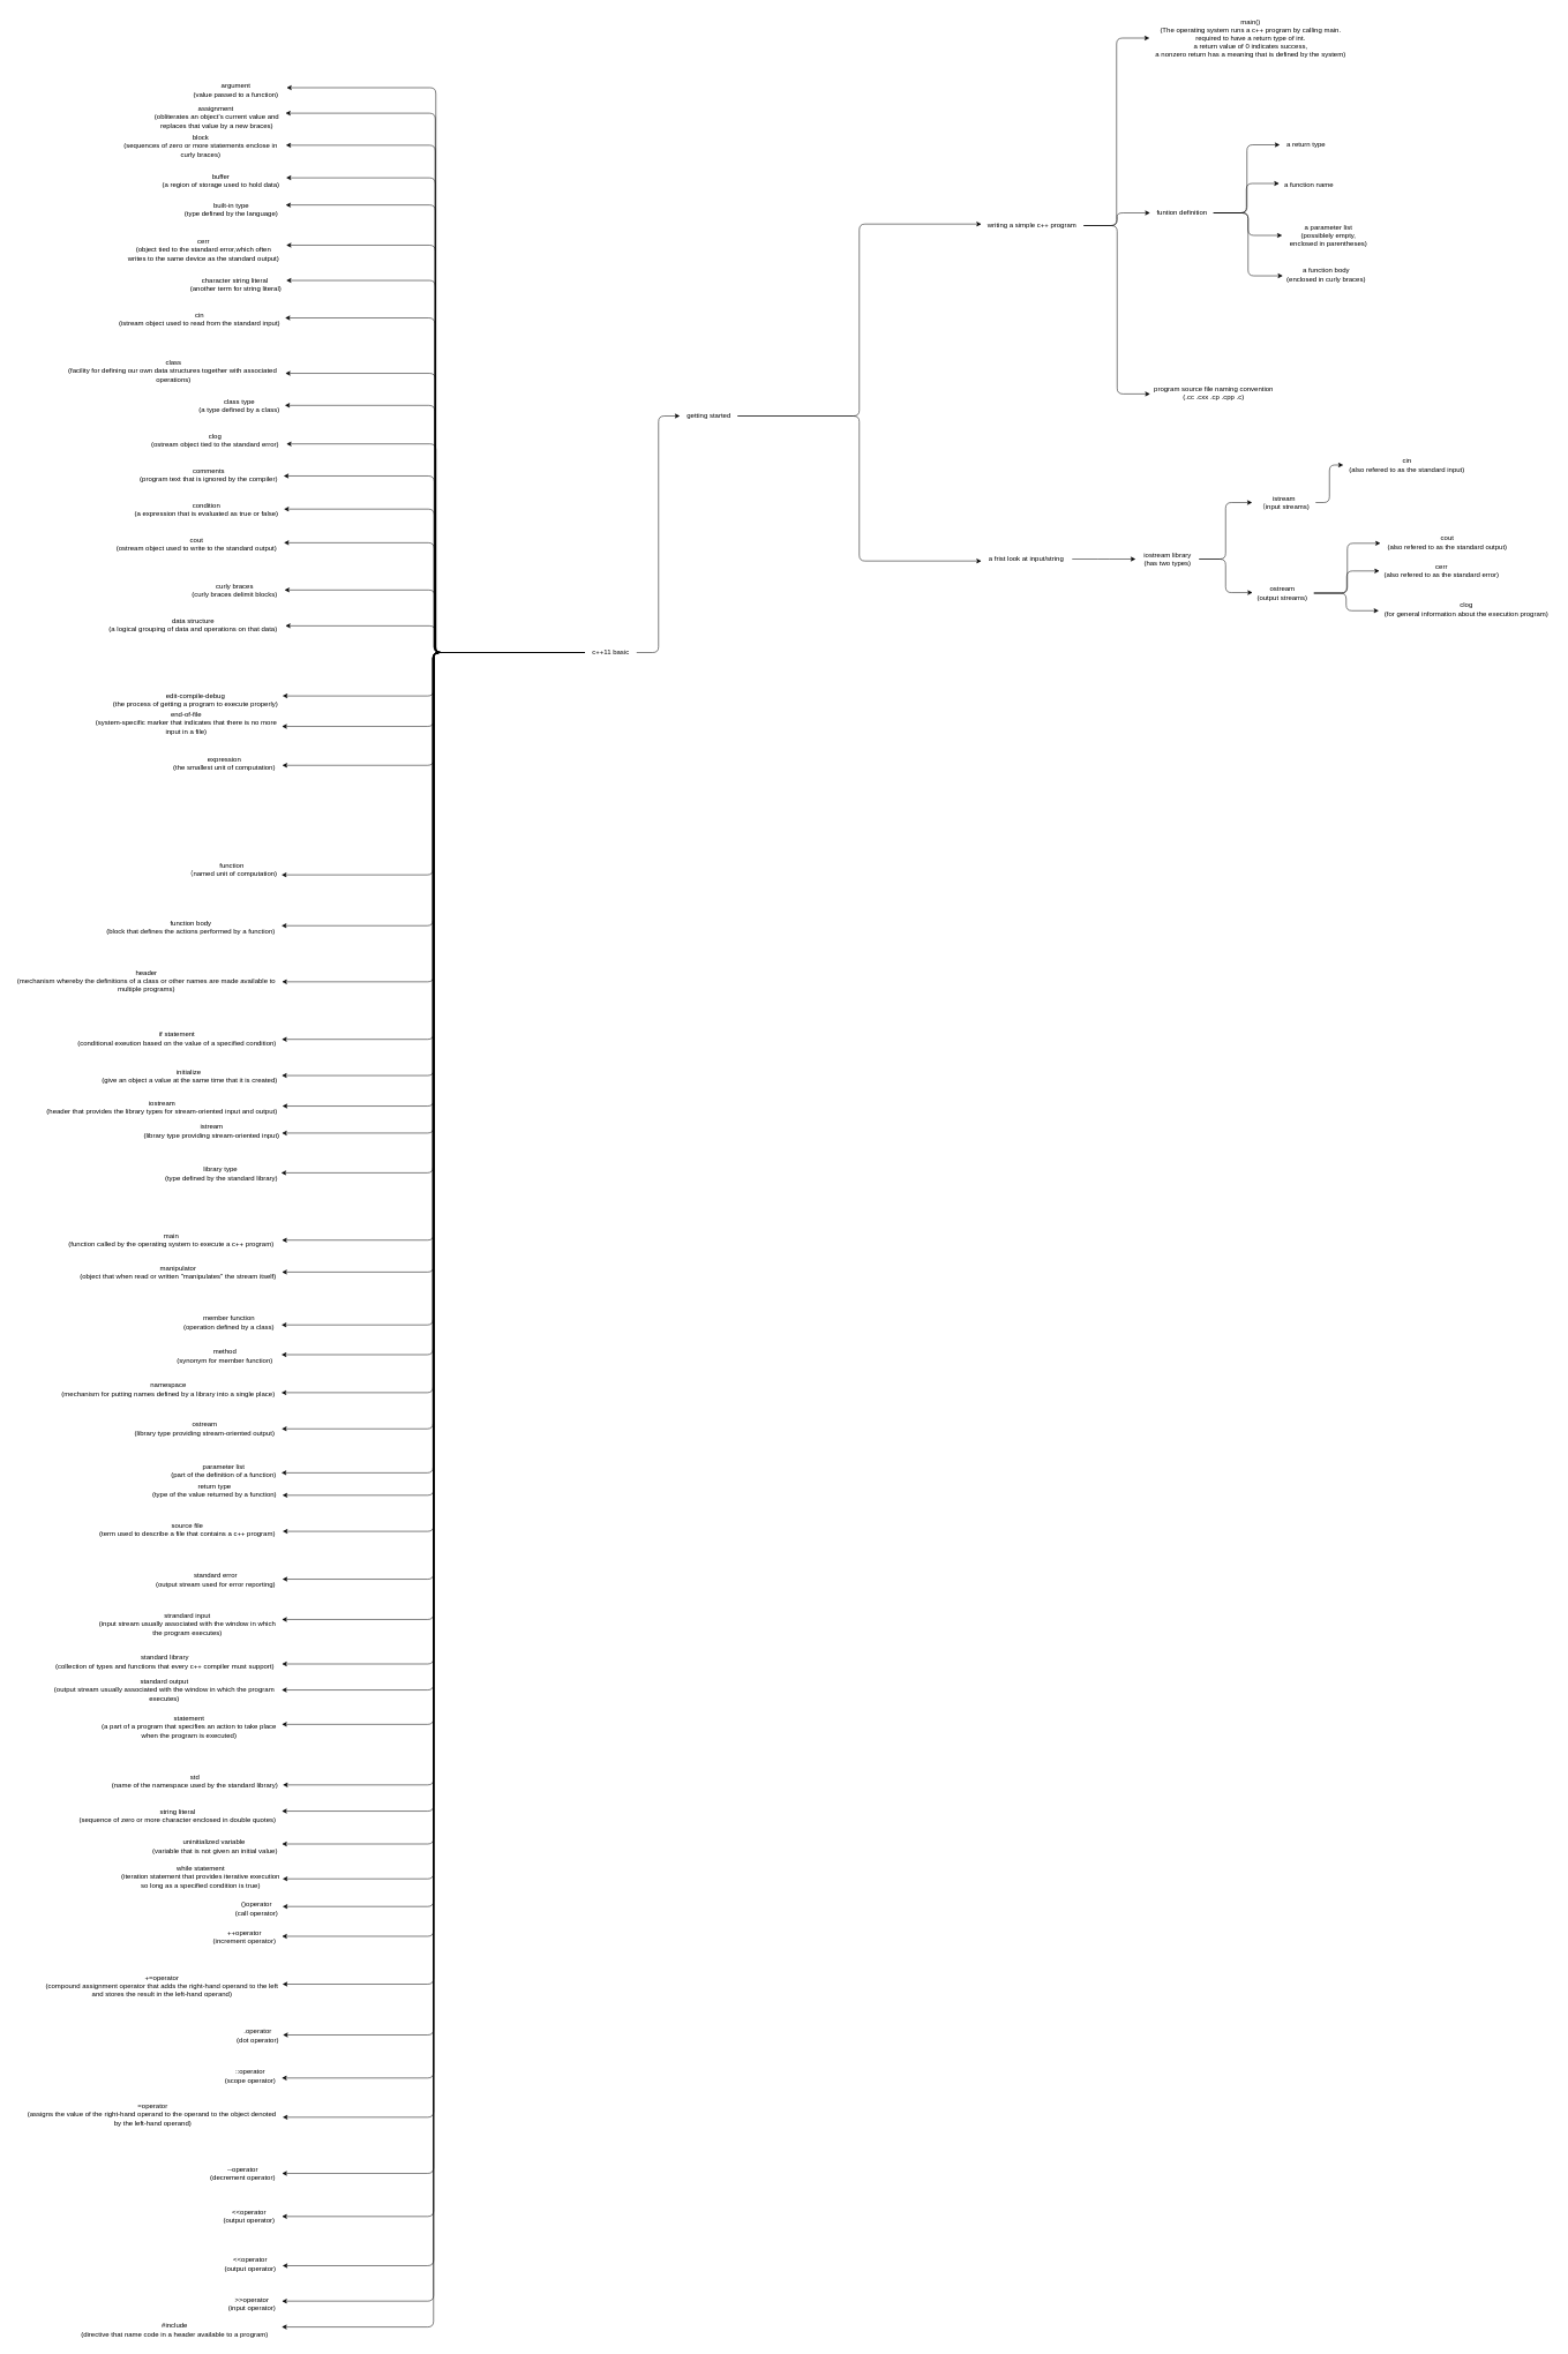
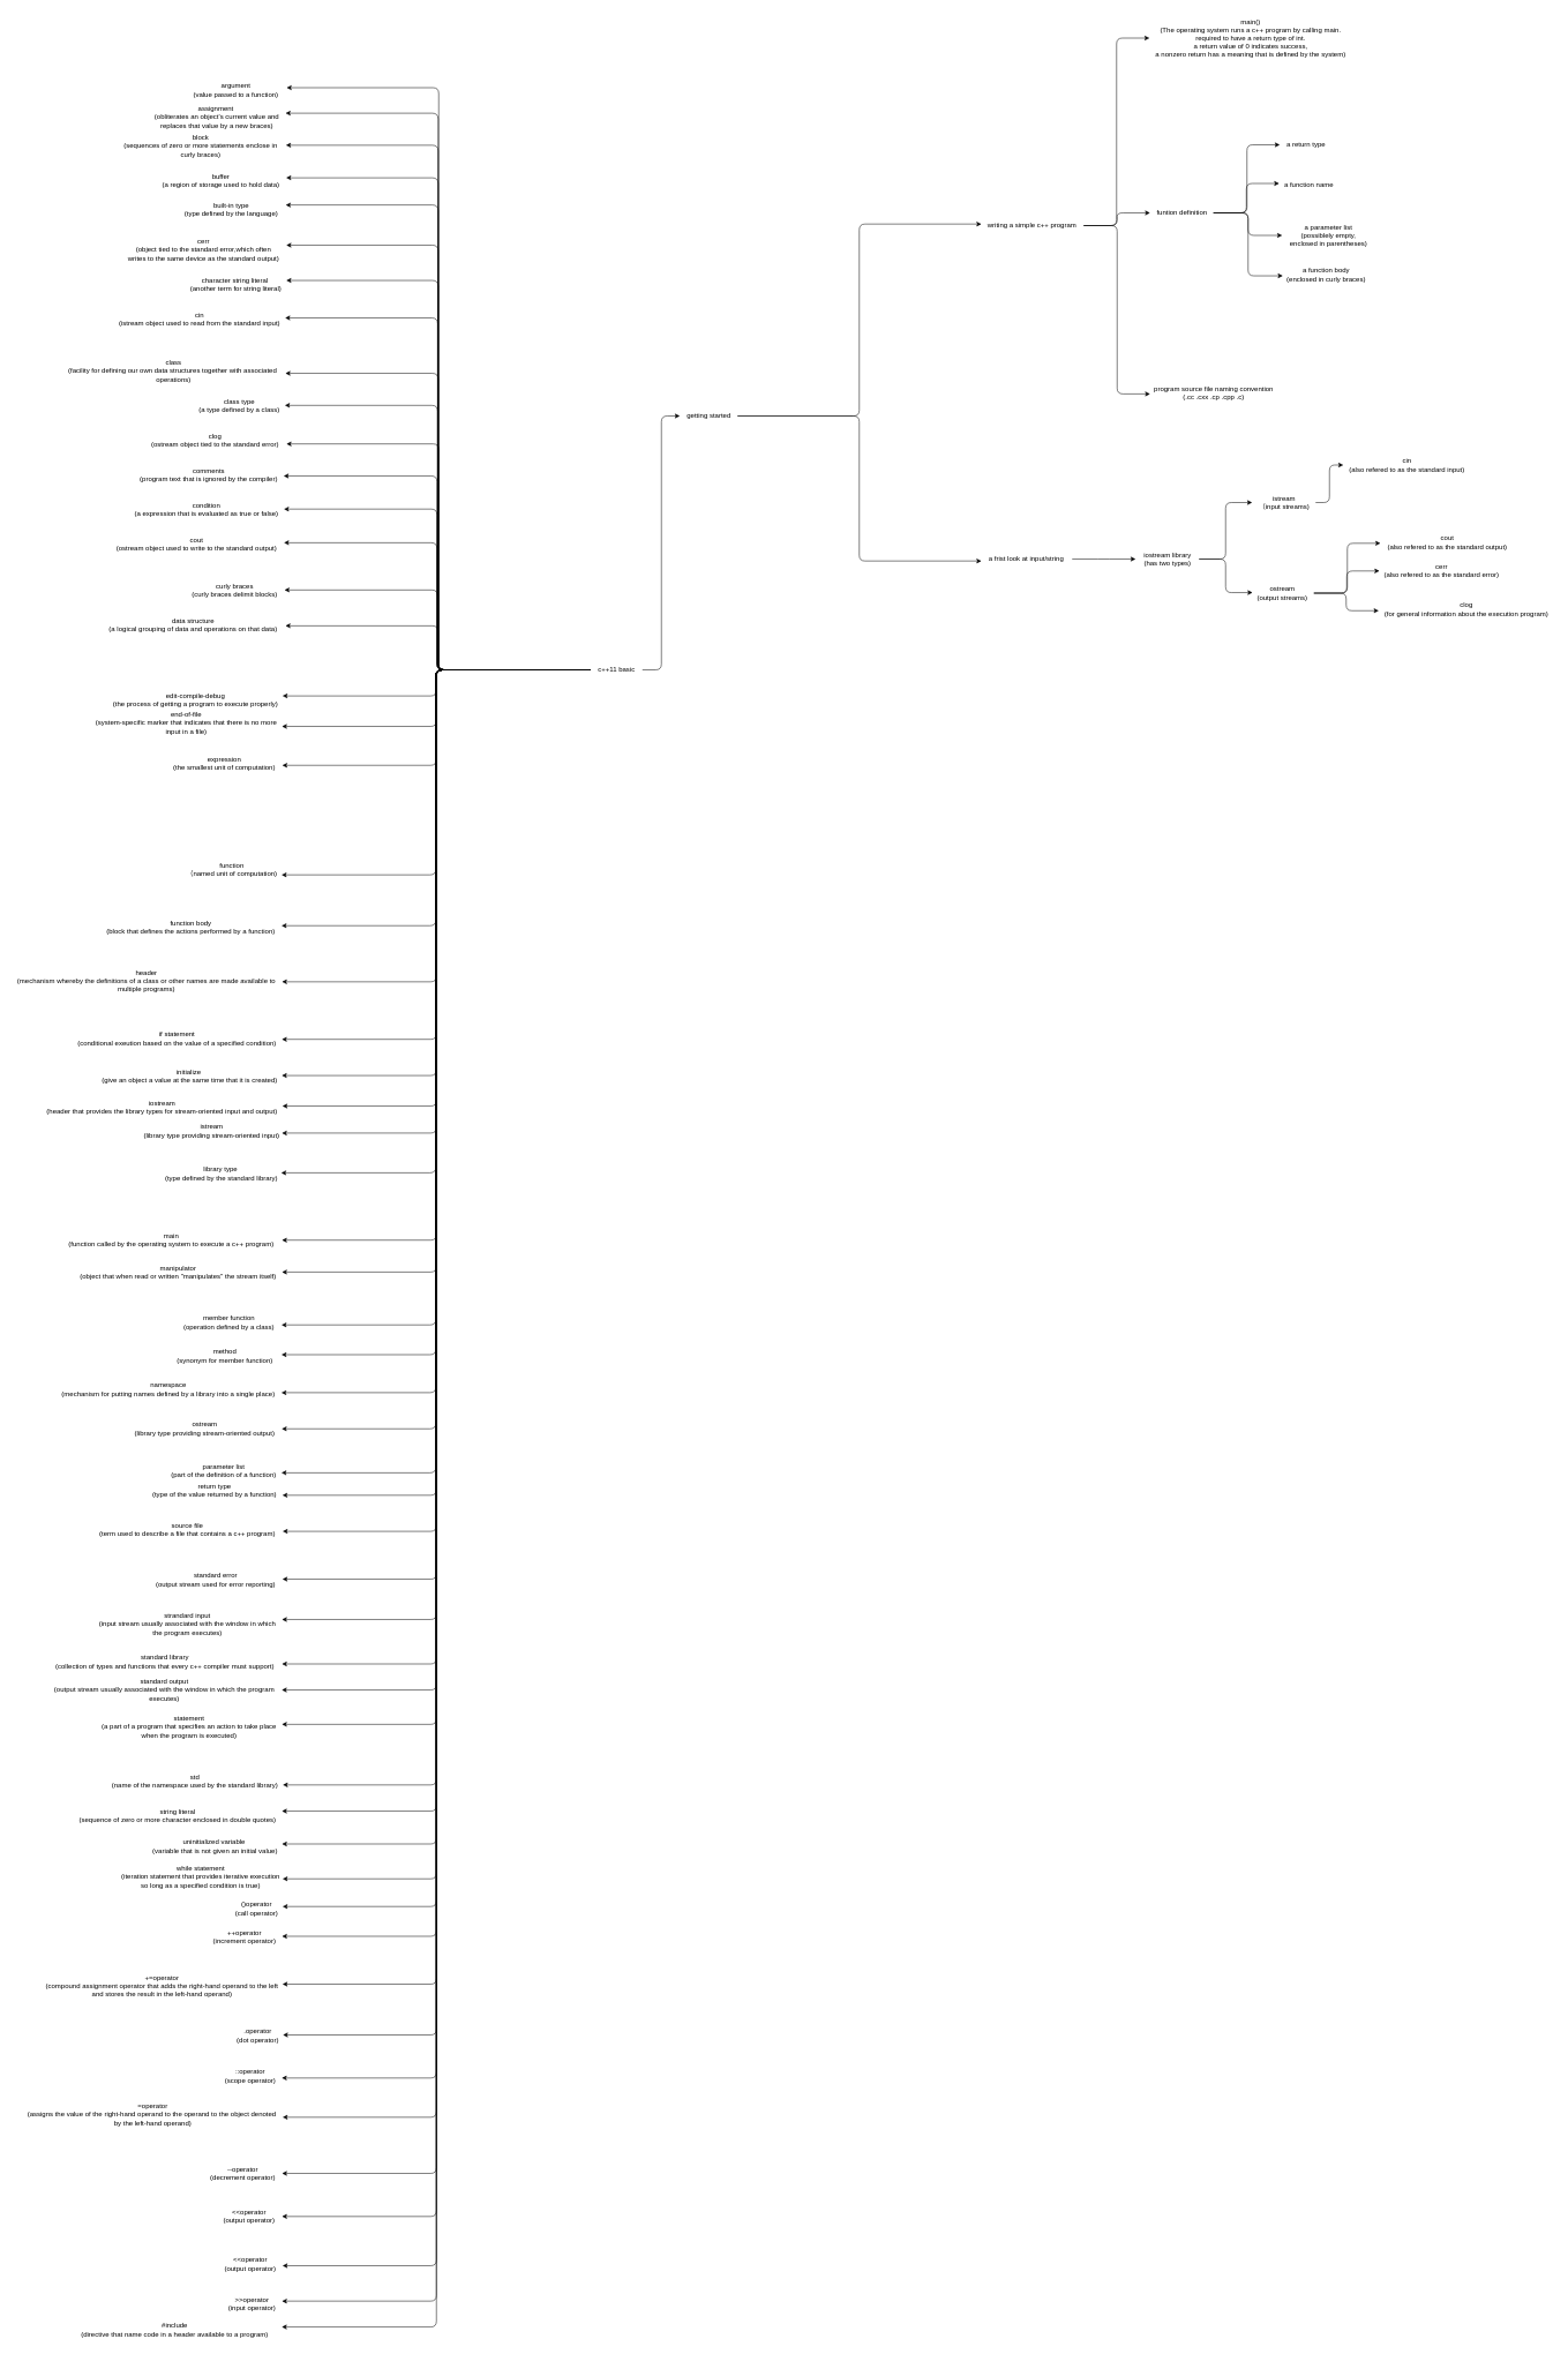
- <mxCell id="23" value="c++11 basic" style="text;html=1;align=center;verticalAlign=middle;resizable=0;points=[];autosize=1;strokeColor=none;fillColor=none;" parent="1" vertex="1"><mxGeometry x="1013" y="1115" width="90" height="30" as="geometry" /></mxCell>
+ <mxCell id="23" value="c++11 basic" style="text;html=1;align=center;verticalAlign=middle;resizable=0;points=[];autosize=1;strokeColor=none;fillColor=none;" parent="1" vertex="1"><mxGeometry x="1023" y="1145" width="90" height="30" as="geometry" /></mxCell>
